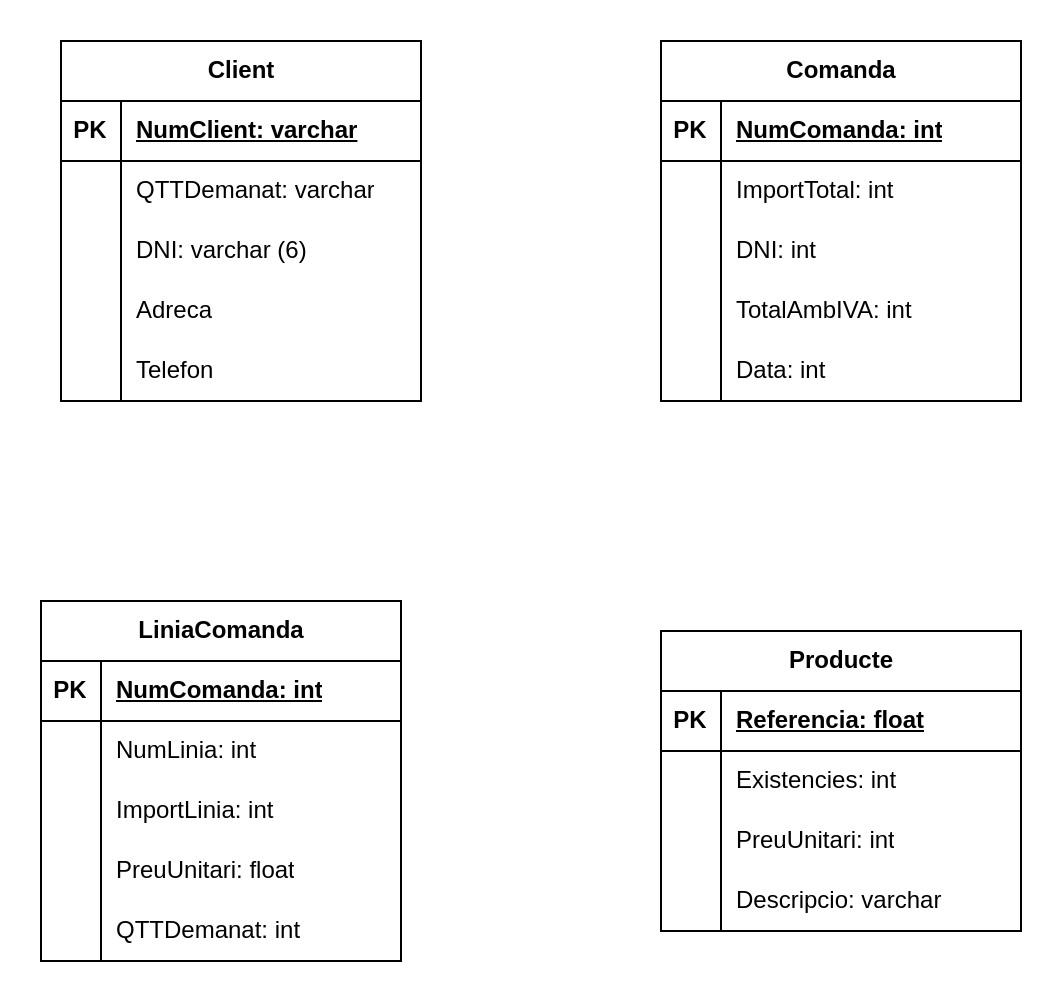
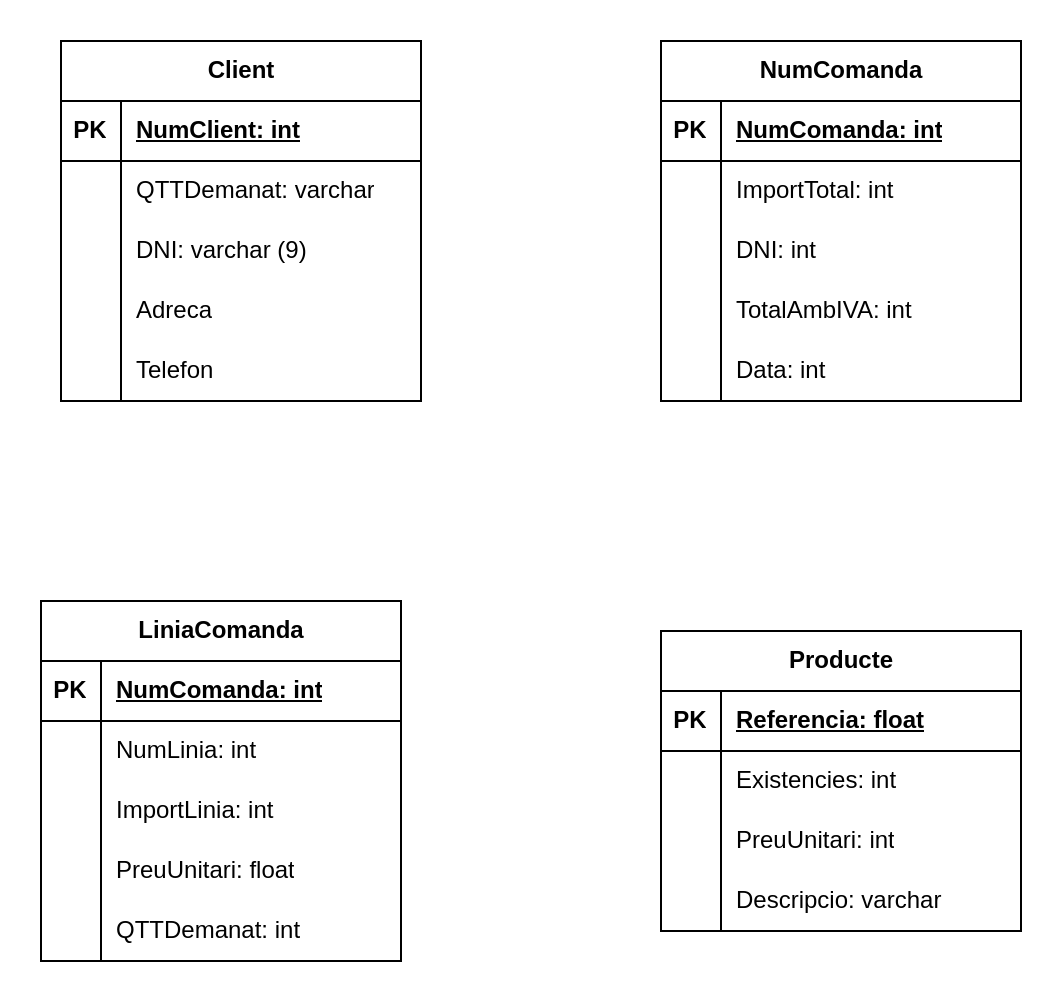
- <mxCell id="18" value="Comanda" style="shape=table;startSize=30;container=1;collapsible=1;childLayout=tableLayout;fixedRows=1;rowLines=0;fontStyle=1;align=center;resizeLast=1;html=1;" vertex="1" parent="1"><mxGeometry x="330" y="20" width="180" height="180" as="geometry" /></mxCell>
+ <mxCell id="18" value="NumComanda" style="shape=table;startSize=30;container=1;collapsible=1;childLayout=tableLayout;fixedRows=1;rowLines=0;fontStyle=1;align=center;resizeLast=1;html=1;" vertex="1" parent="1"><mxGeometry x="330" y="20" width="180" height="180" as="geometry" /></mxCell>
- <mxCell id="5" value="NumClient: varchar" style="shape=partialRectangle;connectable=0;fillColor=none;top=0;left=0;bottom=0;right=0;align=left;spacingLeft=6;fontStyle=5;overflow=hidden;whiteSpace=wrap;html=1;" vertex="1" parent="3"><mxGeometry x="30" width="150" height="30" as="geometry"><mxRectangle width="150" height="30" as="alternateBounds" /></mxGeometry></mxCell>
+ <mxCell id="5" value="NumClient: int" style="shape=partialRectangle;connectable=0;fillColor=none;top=0;left=0;bottom=0;right=0;align=left;spacingLeft=6;fontStyle=5;overflow=hidden;whiteSpace=wrap;html=1;" vertex="1" parent="3"><mxGeometry x="30" width="150" height="30" as="geometry"><mxRectangle width="150" height="30" as="alternateBounds" /></mxGeometry></mxCell>
- <mxCell id="11" value="DNI: varchar (6)" style="shape=partialRectangle;connectable=0;fillColor=none;top=0;left=0;bottom=0;right=0;align=left;spacingLeft=6;overflow=hidden;whiteSpace=wrap;html=1;" vertex="1" parent="9"><mxGeometry x="30" width="150" height="30" as="geometry"><mxRectangle width="150" height="30" as="alternateBounds" /></mxGeometry></mxCell>
+ <mxCell id="11" value="DNI: varchar (9)" style="shape=partialRectangle;connectable=0;fillColor=none;top=0;left=0;bottom=0;right=0;align=left;spacingLeft=6;overflow=hidden;whiteSpace=wrap;html=1;" vertex="1" parent="9"><mxGeometry x="30" width="150" height="30" as="geometry"><mxRectangle width="150" height="30" as="alternateBounds" /></mxGeometry></mxCell>
